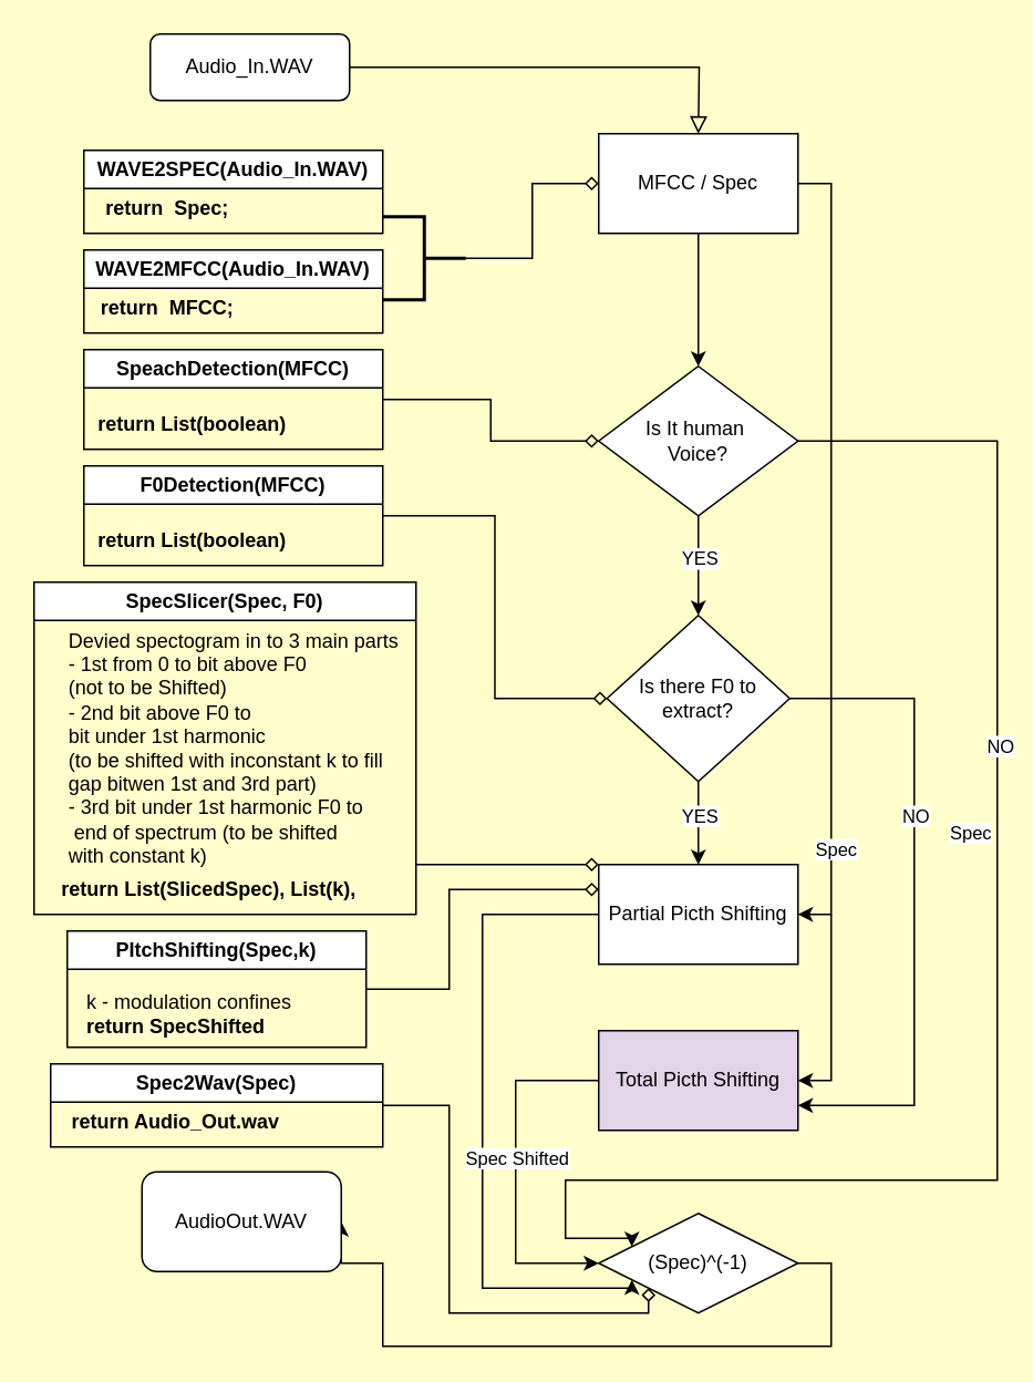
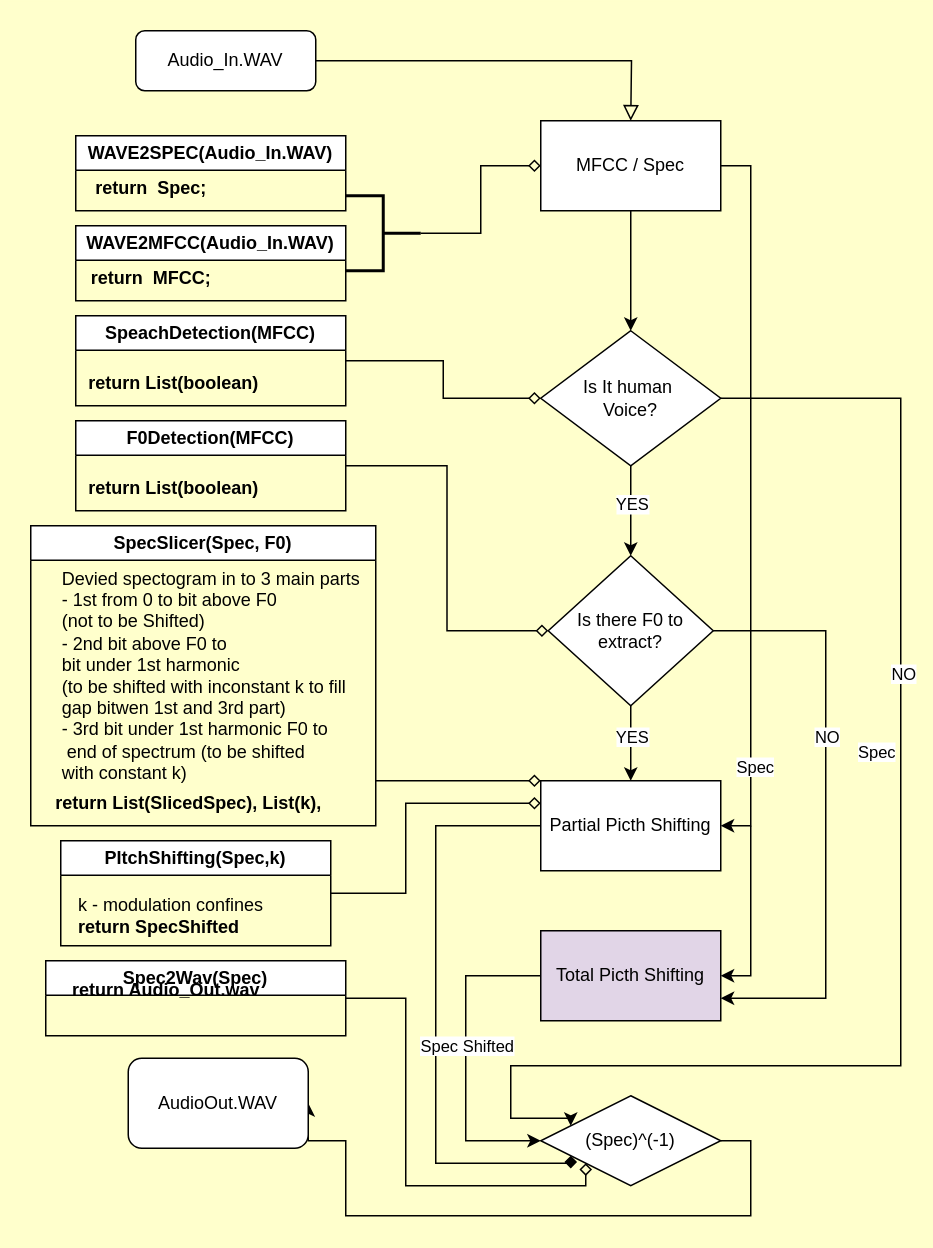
- <mxCell id="48" value="&lt;b&gt;return Audio_Out.wav&lt;/b&gt;" style="text;html=1;align=center;verticalAlign=middle;resizable=0;points=[];autosize=1;strokeColor=none;fillColor=none;" vertex="1" parent="47"><mxGeometry y="20" width="150" height="30" as="geometry" /></mxCell>
+ <mxCell id="48" value="&lt;b&gt;return Audio_Out.wav&lt;/b&gt;" style="text;html=1;align=center;verticalAlign=middle;resizable=0;points=[];autosize=1;strokeColor=none;fillColor=none;" vertex="1" parent="47"><mxGeometry x="5" y="5" width="150" height="30" as="geometry" /></mxCell>
- <mxCell id="31" style="edgeStyle=orthogonalEdgeStyle;rounded=0;orthogonalLoop=1;jettySize=auto;html=1;exitX=0;exitY=0.5;exitDx=0;exitDy=0;entryX=0;entryY=0.75;entryDx=0;entryDy=0;" edge="1" parent="1" source="32" target="34"><mxGeometry relative="1" as="geometry"><mxPoint x="300" y="790" as="targetPoint" /><Array as="points"><mxPoint x="290" y="550" /><mxPoint x="290" y="775" /></Array></mxGeometry></mxCell>
+ <mxCell id="31" style="edgeStyle=orthogonalEdgeStyle;rounded=0;orthogonalLoop=1;jettySize=auto;html=1;exitX=0;exitY=0.5;exitDx=0;exitDy=0;entryX=0;entryY=0.75;entryDx=0;entryDy=0;endArrow=diamond;" edge="1" parent="1" source="32" target="34"><mxGeometry relative="1" as="geometry"><mxPoint x="300" y="790" as="targetPoint" /><Array as="points"><mxPoint x="290" y="550" /><mxPoint x="290" y="775" /></Array></mxGeometry></mxCell>
